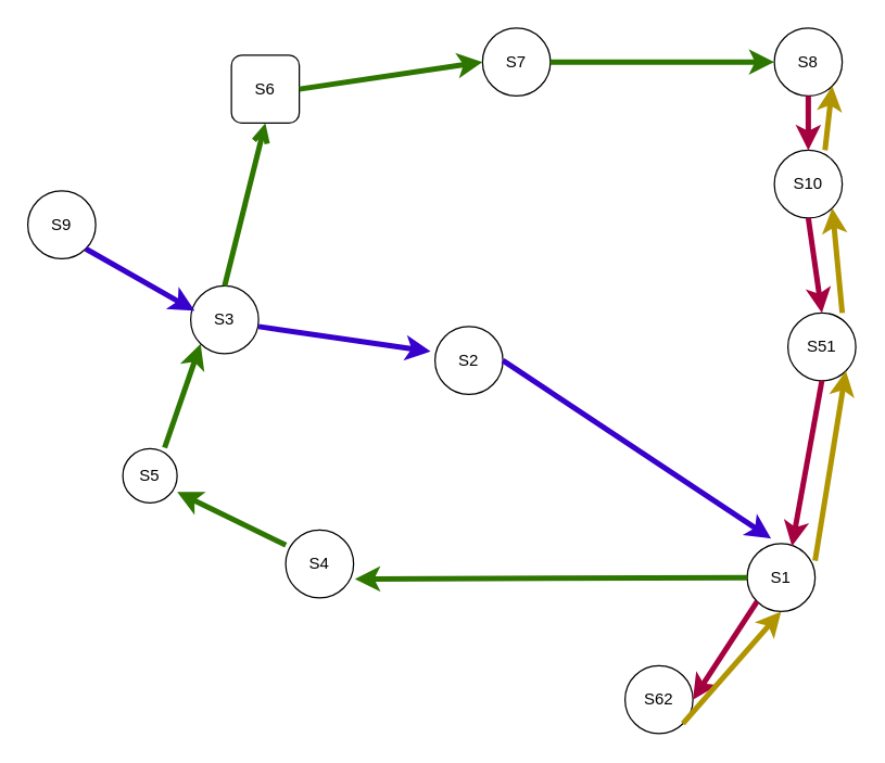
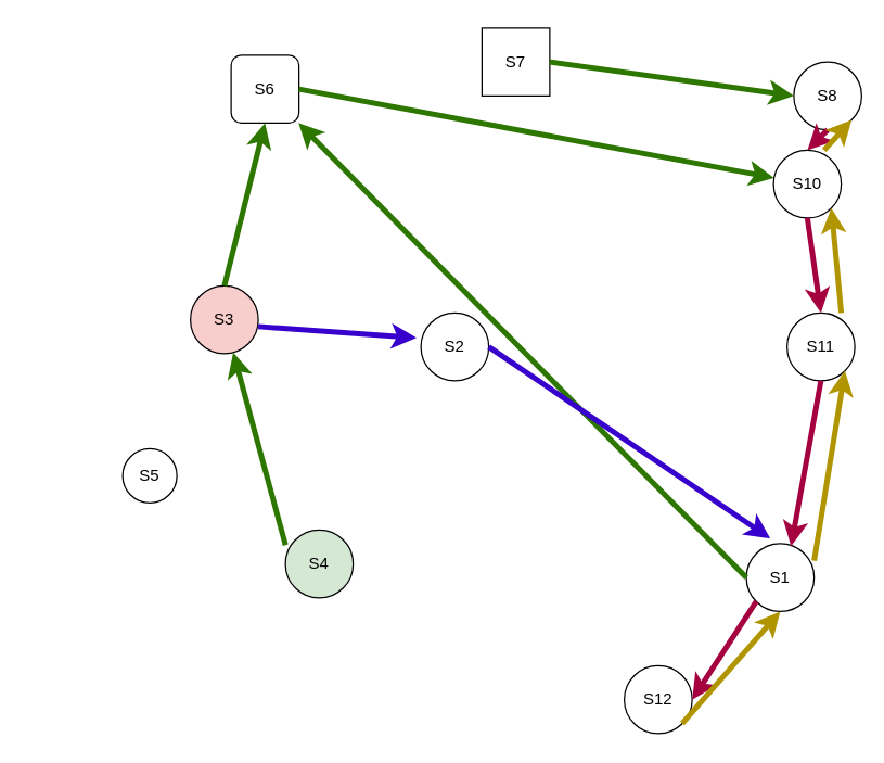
- <mxCell id="8" value="S7" style="ellipse;whiteSpace=wrap;html=1;aspect=fixed;" parent="1" vertex="1"><mxGeometry x="355" y="20" width="50" height="50" as="geometry" /></mxCell>
+ <mxCell id="8" value="S7" style="whiteSpace=wrap;html=1;aspect=fixed;rounded=0;" parent="1" vertex="1"><mxGeometry x="355" y="20" width="50" height="50" as="geometry" /></mxCell>
- <mxCell id="9" value="S8" style="ellipse;whiteSpace=wrap;html=1;aspect=fixed;" parent="1" vertex="1"><mxGeometry x="570" y="20" width="50" height="50" as="geometry" /></mxCell>
+ <mxCell id="9" value="S8" style="ellipse;whiteSpace=wrap;html=1;aspect=fixed;" parent="1" vertex="1"><mxGeometry x="585" y="45" width="50" height="50" as="geometry" /></mxCell>
- <mxCell id="14" value="" style="endArrow=classic;html=1;entryX=0;entryY=0.5;entryDx=0;entryDy=0;exitX=1;exitY=0.5;exitDx=0;exitDy=0;fillColor=#60a917;strokeColor=#2D7600;strokeWidth=4;" parent="1" source="6" target="8" edge="1"><mxGeometry width="50" height="50" relative="1" as="geometry"><mxPoint x="175" y="220" as="sourcePoint" /><mxPoint x="205" y="140" as="targetPoint" /></mxGeometry></mxCell>
+ <mxCell id="14" value="" style="endArrow=classic;html=1;exitX=1;exitY=0.5;exitDx=0;exitDy=0;fillColor=#60a917;strokeColor=#2D7600;strokeWidth=4;" parent="1" source="6" target="20" edge="1"><mxGeometry width="50" height="50" relative="1" as="geometry"><mxPoint x="175" y="220" as="sourcePoint" /><mxPoint x="205" y="140" as="targetPoint" /></mxGeometry></mxCell>
- <mxCell id="13" value="" style="endArrow=open;html=1;entryX=0.5;entryY=1;entryDx=0;entryDy=0;exitX=0.5;exitY=0;exitDx=0;exitDy=0;fillColor=#60a917;strokeColor=#2D7600;strokeWidth=4;" parent="1" source="2" target="6" edge="1"><mxGeometry width="50" height="50" relative="1" as="geometry"><mxPoint x="138.5" y="339.1" as="sourcePoint" /><mxPoint x="175" y="270" as="targetPoint" /></mxGeometry></mxCell>
+ <mxCell id="13" value="" style="endArrow=classic;html=1;entryX=0.5;entryY=1;entryDx=0;entryDy=0;exitX=0.5;exitY=0;exitDx=0;exitDy=0;fillColor=#60a917;strokeColor=#2D7600;strokeWidth=4;" parent="1" source="2" target="6" edge="1"><mxGeometry width="50" height="50" relative="1" as="geometry"><mxPoint x="138.5" y="339.1" as="sourcePoint" /><mxPoint x="175" y="270" as="targetPoint" /></mxGeometry></mxCell>
- <mxCell id="16" value="S9" style="ellipse;whiteSpace=wrap;html=1;aspect=fixed;" parent="1" vertex="1"><mxGeometry x="20" y="140" width="50" height="50" as="geometry" /></mxCell>
- <mxCell id="17" value="" style="endArrow=classic;html=1;entryX=0.058;entryY=0.366;entryDx=0;entryDy=0;entryPerimeter=0;exitX=1;exitY=1;exitDx=0;exitDy=0;fillColor=#6a00ff;strokeColor=#3700CC;strokeWidth=4;" parent="1" source="16" target="2" edge="1"><mxGeometry width="50" height="50" relative="1" as="geometry"><mxPoint x="410" y="340" as="sourcePoint" /><mxPoint x="460" y="290" as="targetPoint" /></mxGeometry></mxCell>
- <mxCell id="2" value="S3" style="ellipse;whiteSpace=wrap;html=1;aspect=fixed;" parent="1" vertex="1"><mxGeometry x="140" y="210" width="50" height="50" as="geometry" /></mxCell>
+ <mxCell id="2" value="S3" style="ellipse;whiteSpace=wrap;html=1;aspect=fixed;fillColor=#f8cecc;" parent="1" vertex="1"><mxGeometry x="140" y="210" width="50" height="50" as="geometry" /></mxCell>
- <mxCell id="21" value="S51" style="ellipse;whiteSpace=wrap;html=1;aspect=fixed;" parent="1" vertex="1"><mxGeometry x="580" y="230" width="50" height="50" as="geometry" /></mxCell>
+ <mxCell id="21" value="S11" style="ellipse;whiteSpace=wrap;html=1;aspect=fixed;" parent="1" vertex="1"><mxGeometry x="580" y="230" width="50" height="50" as="geometry" /></mxCell>
- <mxCell id="3" value="S2" style="ellipse;whiteSpace=wrap;html=1;aspect=fixed;" parent="1" vertex="1"><mxGeometry x="320" y="240" width="50" height="50" as="geometry" /></mxCell>
+ <mxCell id="3" value="S2" style="ellipse;whiteSpace=wrap;html=1;aspect=fixed;" parent="1" vertex="1"><mxGeometry x="310" y="230" width="50" height="50" as="geometry" /></mxCell>
- <mxCell id="12" value="" style="endArrow=classic;html=1;entryX=0;entryY=1;entryDx=0;entryDy=0;exitX=0.77;exitY=-0.018;exitDx=0;exitDy=0;exitPerimeter=0;fillColor=#60a917;strokeColor=#2D7600;strokeWidth=4;" parent="1" source="5" target="2" edge="1"><mxGeometry width="50" height="50" relative="1" as="geometry"><mxPoint x="410" y="340" as="sourcePoint" /><mxPoint x="460" y="290" as="targetPoint" /></mxGeometry></mxCell>
- <mxCell id="11" value="" style="endArrow=classic;html=1;exitX=0.002;exitY=0.222;exitDx=0;exitDy=0;exitPerimeter=0;entryX=1;entryY=0.8;entryDx=0;entryDy=0;entryPerimeter=0;fillColor=#60a917;strokeColor=#2D7600;strokeWidth=4;" parent="1" source="7" target="5" edge="1"><mxGeometry width="50" height="50" relative="1" as="geometry"><mxPoint x="410" y="340" as="sourcePoint" /><mxPoint x="460" y="290" as="targetPoint" /></mxGeometry></mxCell>
+ <mxCell id="11" value="" style="endArrow=classic;html=1;exitX=0.002;exitY=0.222;exitDx=0;exitDy=0;exitPerimeter=0;fillColor=#60a917;strokeColor=#2D7600;strokeWidth=4;" parent="1" source="7" target="2" edge="1"><mxGeometry width="50" height="50" relative="1" as="geometry"><mxPoint x="410" y="340" as="sourcePoint" /><mxPoint x="460" y="290" as="targetPoint" /></mxGeometry></mxCell>
- <mxCell id="7" value="S4" style="ellipse;whiteSpace=wrap;html=1;aspect=fixed;" parent="1" vertex="1"><mxGeometry x="210" y="390" width="50" height="50" as="geometry" /></mxCell>
+ <mxCell id="7" value="S4" style="ellipse;whiteSpace=wrap;html=1;aspect=fixed;fillColor=#d5e8d4;" parent="1" vertex="1"><mxGeometry x="210" y="390" width="50" height="50" as="geometry" /></mxCell>
- <mxCell id="10" value="" style="endArrow=classic;html=1;exitX=0;exitY=0.5;exitDx=0;exitDy=0;entryX=1.019;entryY=0.721;entryDx=0;entryDy=0;entryPerimeter=0;fillColor=#60a917;strokeColor=#2D7600;strokeWidth=4;" parent="1" source="4" target="7" edge="1"><mxGeometry width="50" height="50" relative="1" as="geometry"><mxPoint x="410" y="340" as="sourcePoint" /><mxPoint x="460" y="290" as="targetPoint" /></mxGeometry></mxCell>
+ <mxCell id="10" value="" style="endArrow=classic;html=1;exitX=0;exitY=0.5;exitDx=0;exitDy=0;fillColor=#60a917;strokeColor=#2D7600;strokeWidth=4;" parent="1" source="4" target="6" edge="1"><mxGeometry width="50" height="50" relative="1" as="geometry"><mxPoint x="410" y="340" as="sourcePoint" /><mxPoint x="460" y="290" as="targetPoint" /></mxGeometry></mxCell>
- <mxCell id="25" value="S62" style="ellipse;whiteSpace=wrap;html=1;aspect=fixed;" parent="1" vertex="1"><mxGeometry x="460" y="490" width="50" height="50" as="geometry" /></mxCell>
+ <mxCell id="25" value="S12" style="ellipse;whiteSpace=wrap;html=1;aspect=fixed;" parent="1" vertex="1"><mxGeometry x="460" y="490" width="50" height="50" as="geometry" /></mxCell>
